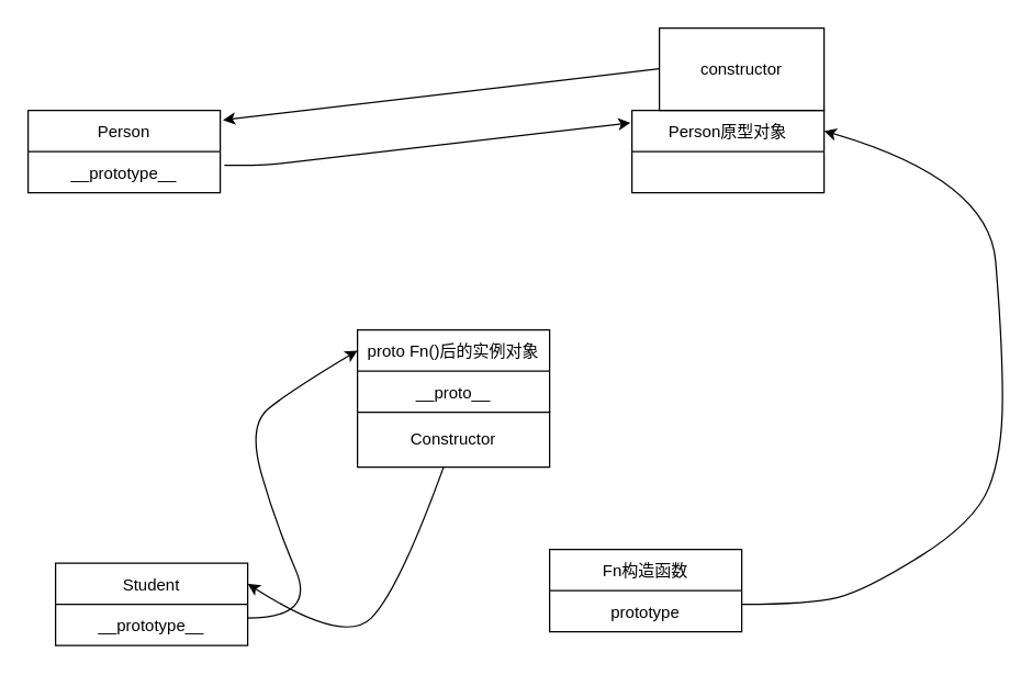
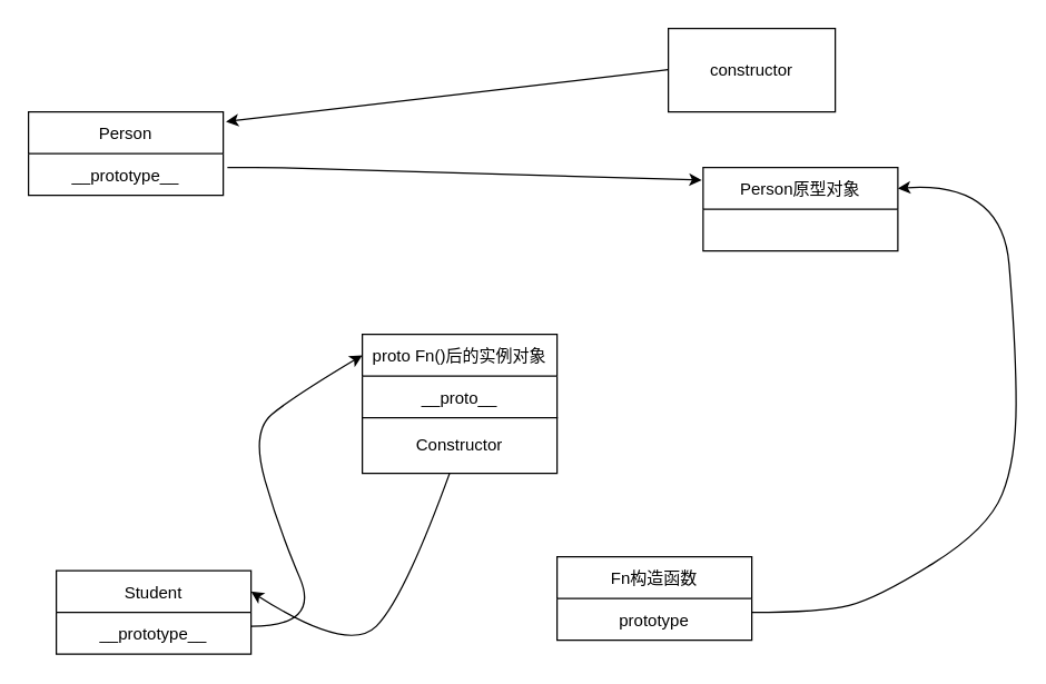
- <mxCell id="7" value="Person原型对象" style="swimlane;fontStyle=0;childLayout=stackLayout;horizontal=1;startSize=30;horizontalStack=0;resizeParent=1;resizeParentMax=0;resizeLast=0;collapsible=1;marginBottom=0;" vertex="1" parent="1"><mxGeometry x="460" y="80" width="140" height="60" as="geometry" /></mxCell>
+ <mxCell id="7" value="Person原型对象" style="swimlane;fontStyle=0;childLayout=stackLayout;horizontal=1;startSize=30;horizontalStack=0;resizeParent=1;resizeParentMax=0;resizeLast=0;collapsible=1;marginBottom=0;" vertex="1" parent="1"><mxGeometry x="505" y="120" width="140" height="60" as="geometry" /></mxCell>
